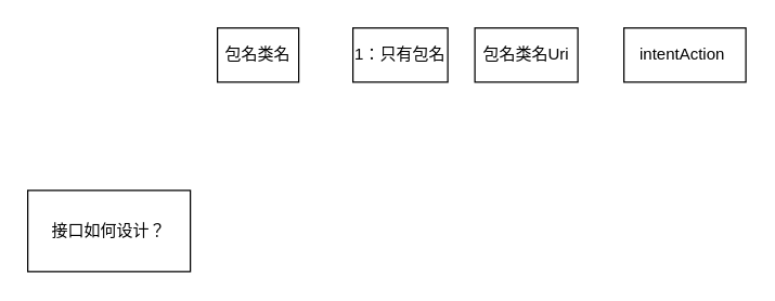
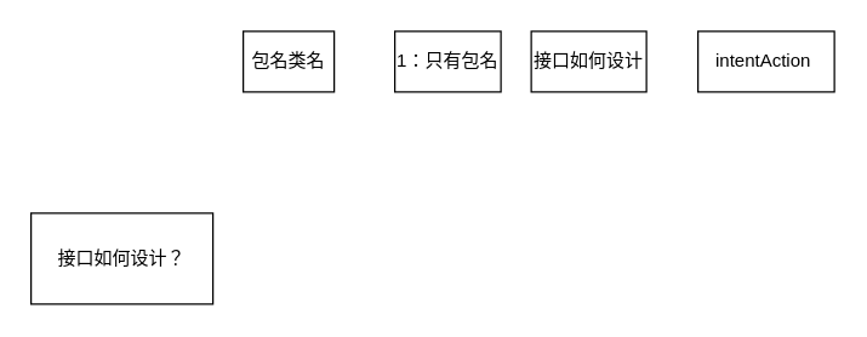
- <mxCell id="4" value="包名类名Uri" style="rounded=0;whiteSpace=wrap;html=1;" vertex="1" parent="1"><mxGeometry x="350" y="20" width="76" height="40" as="geometry" /></mxCell>
+ <mxCell id="4" value="接口如何设计" style="rounded=0;whiteSpace=wrap;html=1;" vertex="1" parent="1"><mxGeometry x="350" y="20" width="76" height="40" as="geometry" /></mxCell>
